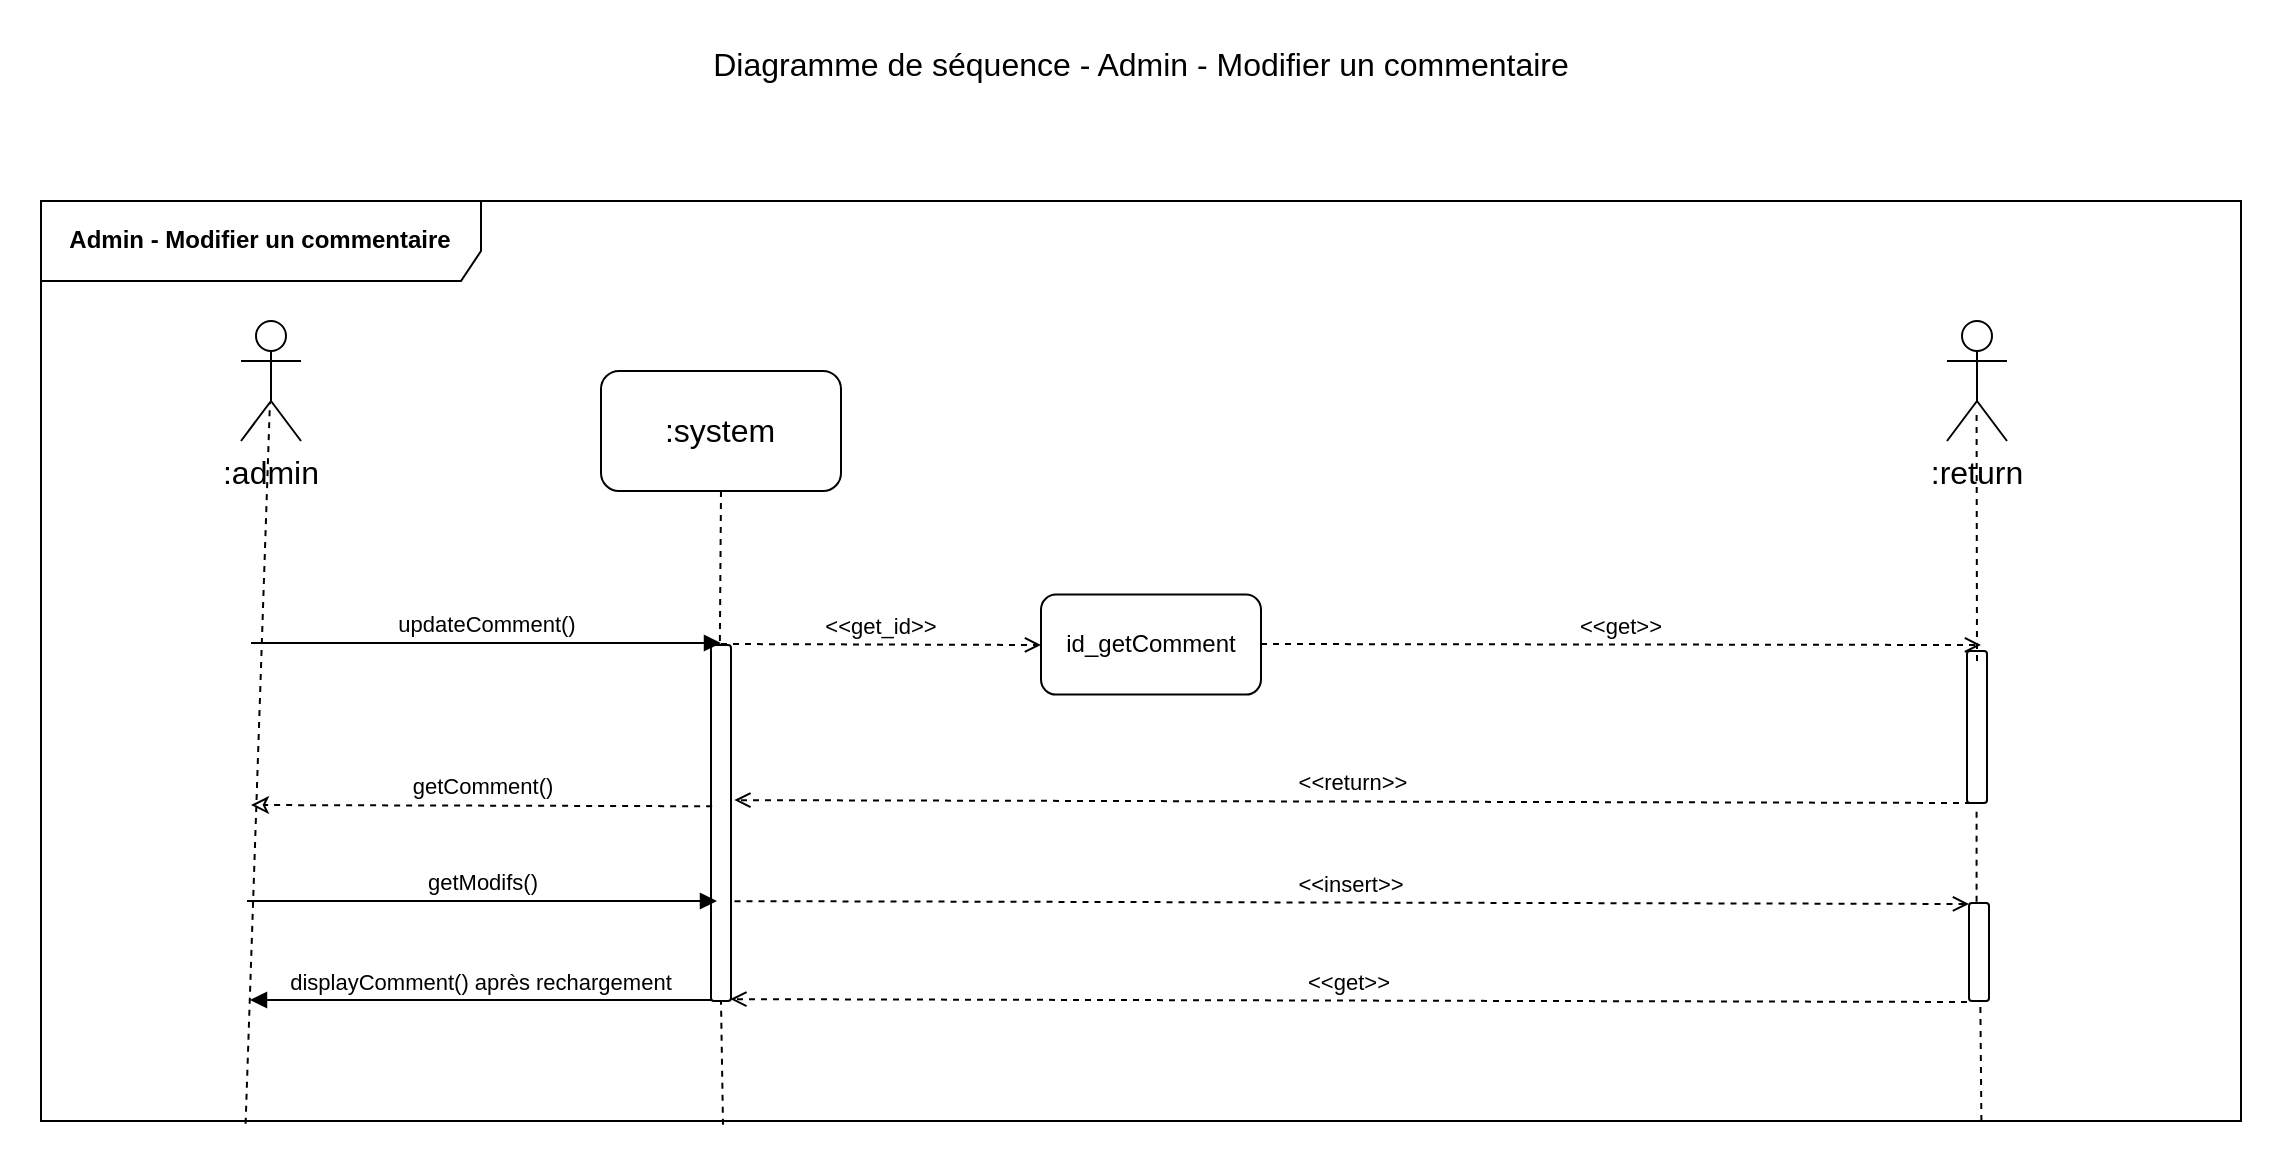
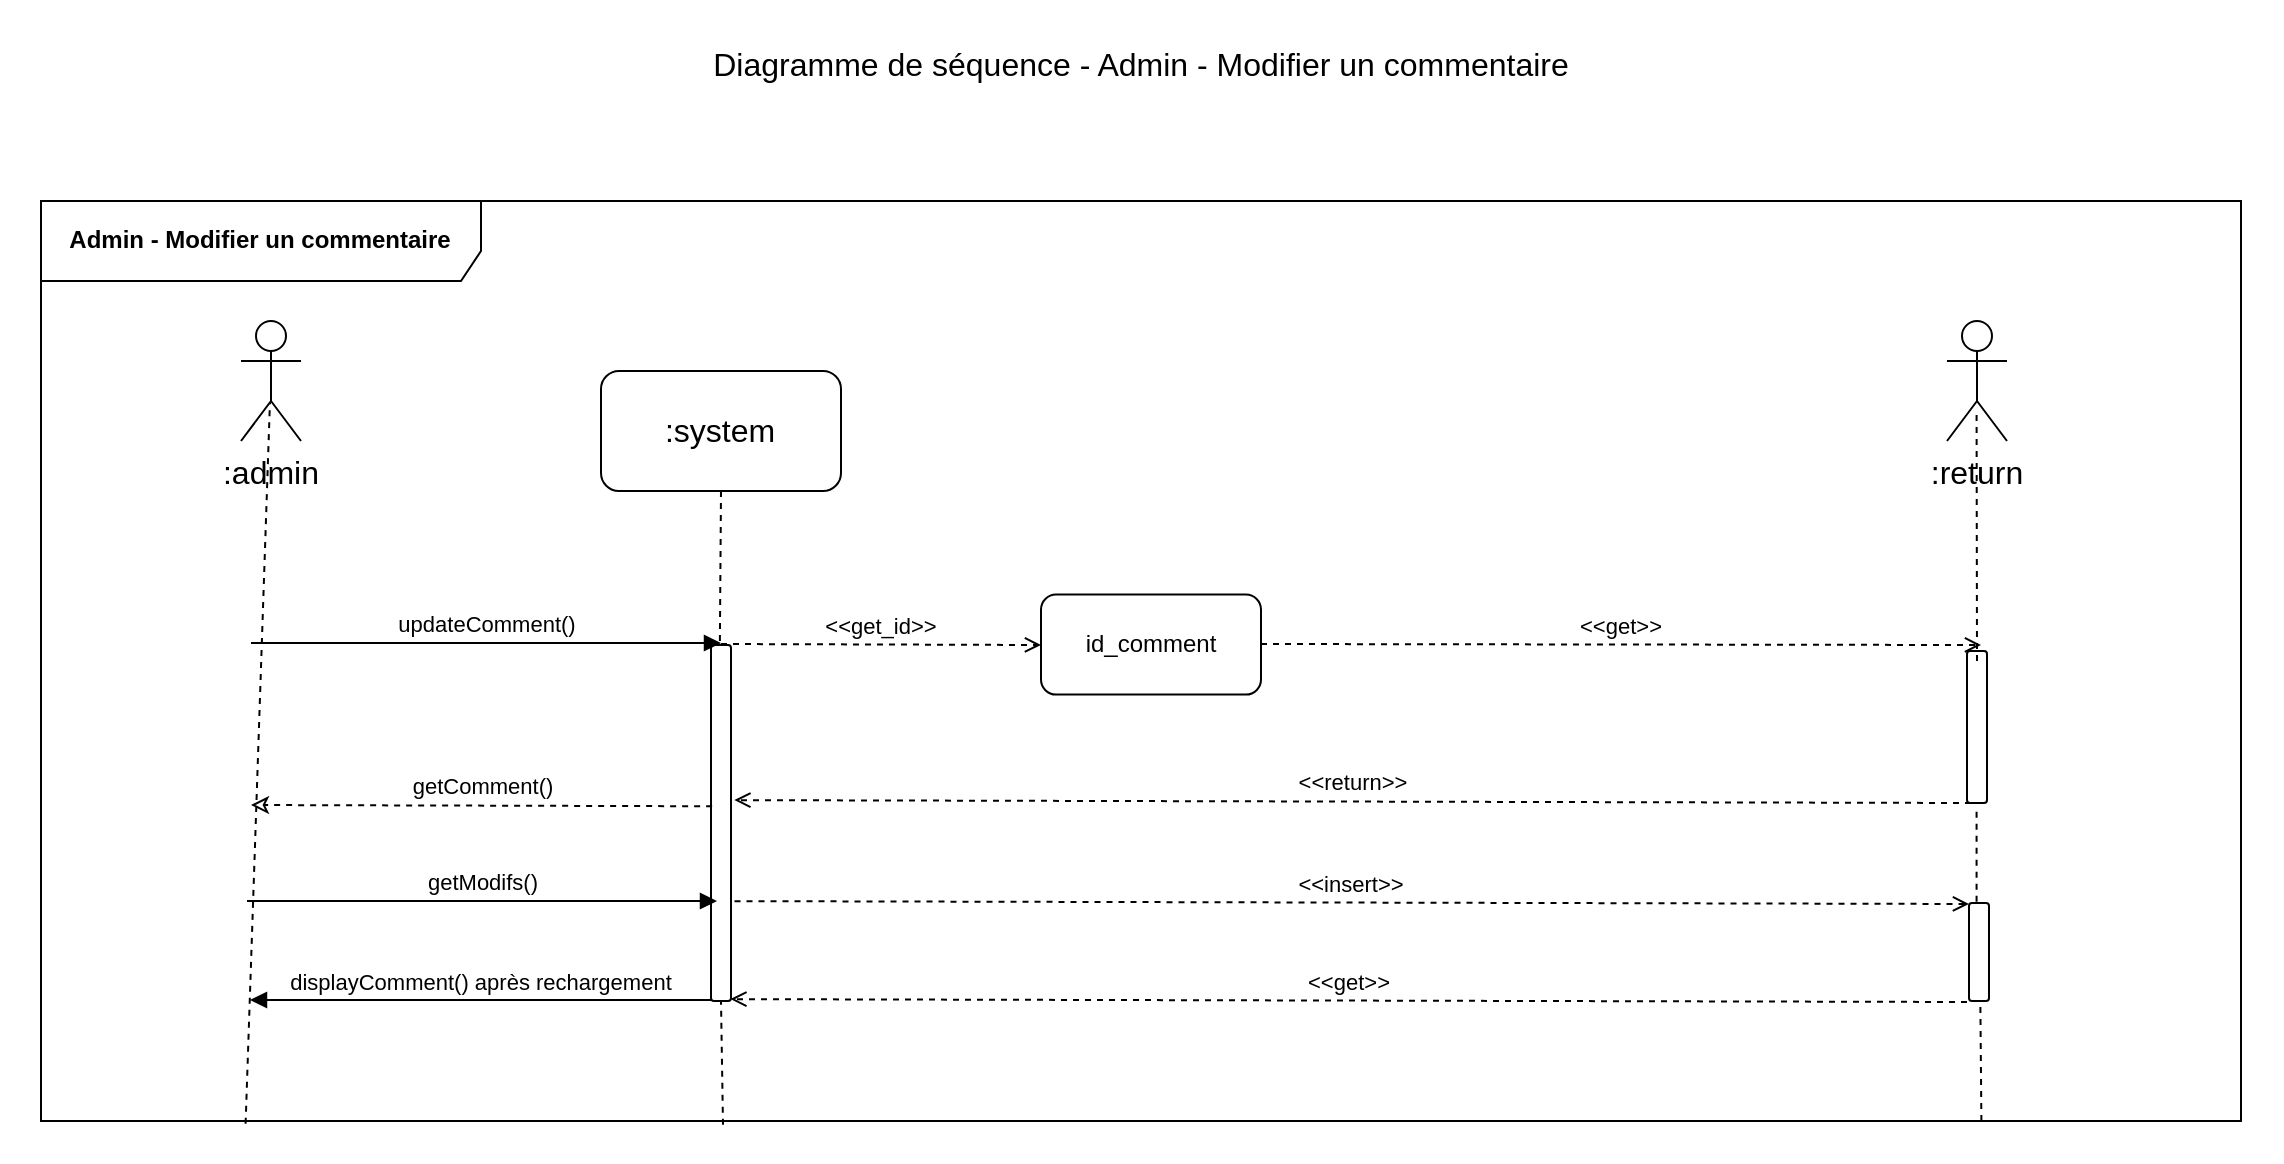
- <mxCell id="9" value="id_getComment" style="html=1;gradientColor=none;rounded=1;" parent="1" vertex="1"><mxGeometry x="520" y="296.794" width="110" height="50" as="geometry" /></mxCell>
+ <mxCell id="9" value="id_comment" style="html=1;gradientColor=none;rounded=1;" parent="1" vertex="1"><mxGeometry x="520" y="296.794" width="110" height="50" as="geometry" /></mxCell>
